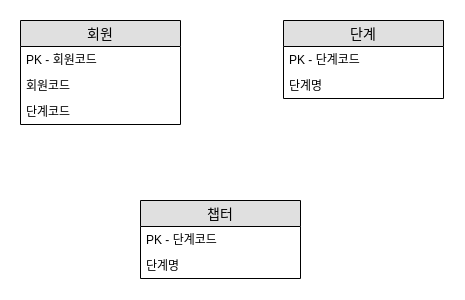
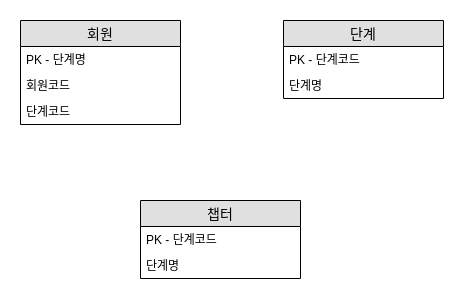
- <mxCell id="3" value="PK - 회원코드" style="text;strokeColor=none;fillColor=none;spacingLeft=4;spacingRight=4;overflow=hidden;rotatable=0;points=[[0,0.5],[1,0.5]];portConstraint=eastwest;fontSize=12;" vertex="1" parent="2"><mxGeometry y="26" width="160" height="26" as="geometry" /></mxCell>
+ <mxCell id="3" value="PK - 단계명" style="text;strokeColor=none;fillColor=none;spacingLeft=4;spacingRight=4;overflow=hidden;rotatable=0;points=[[0,0.5],[1,0.5]];portConstraint=eastwest;fontSize=12;" vertex="1" parent="2"><mxGeometry y="26" width="160" height="26" as="geometry" /></mxCell>
